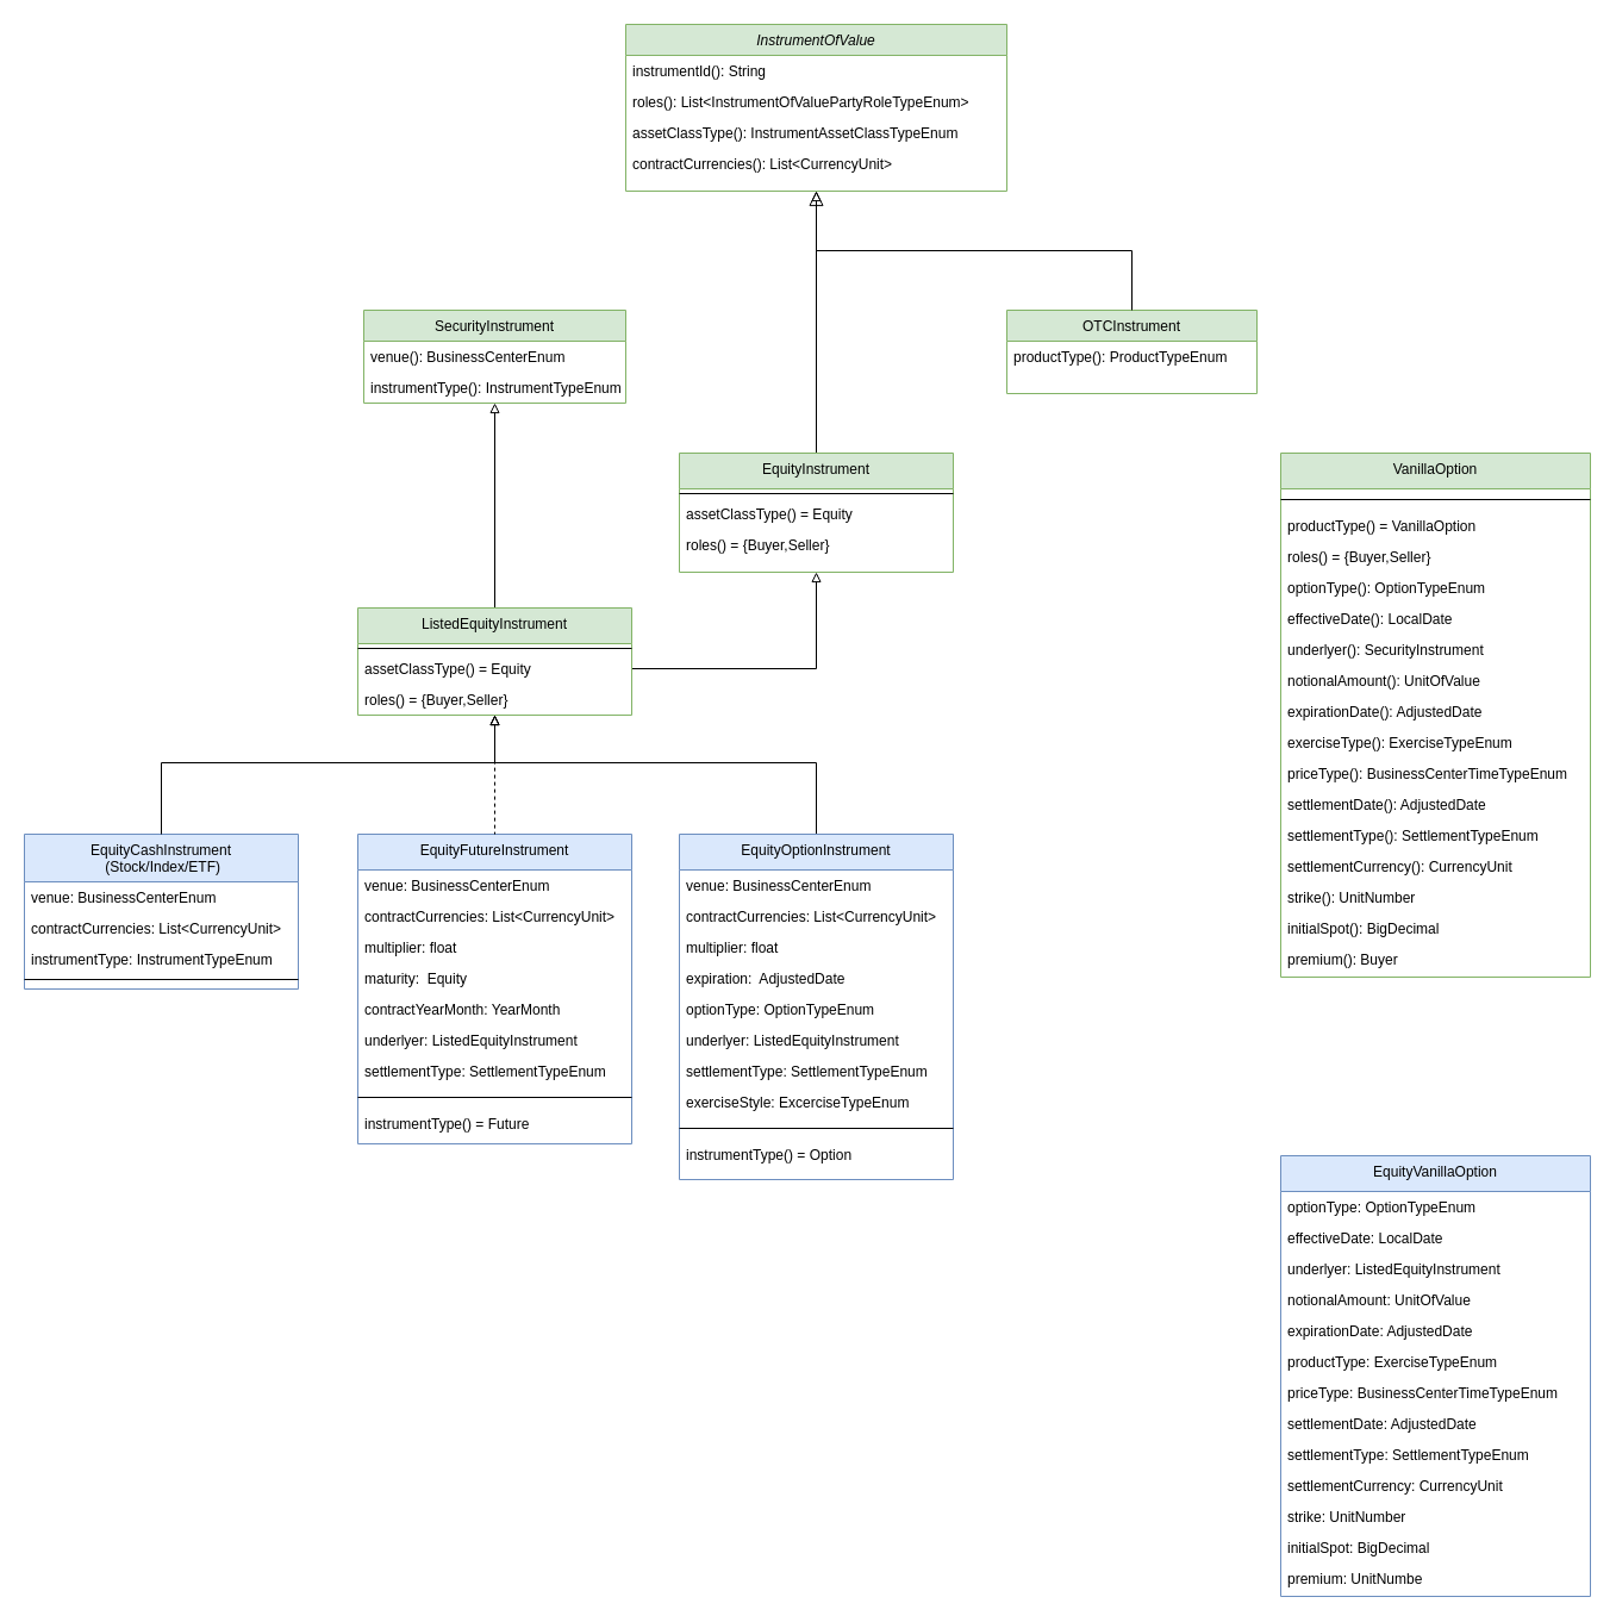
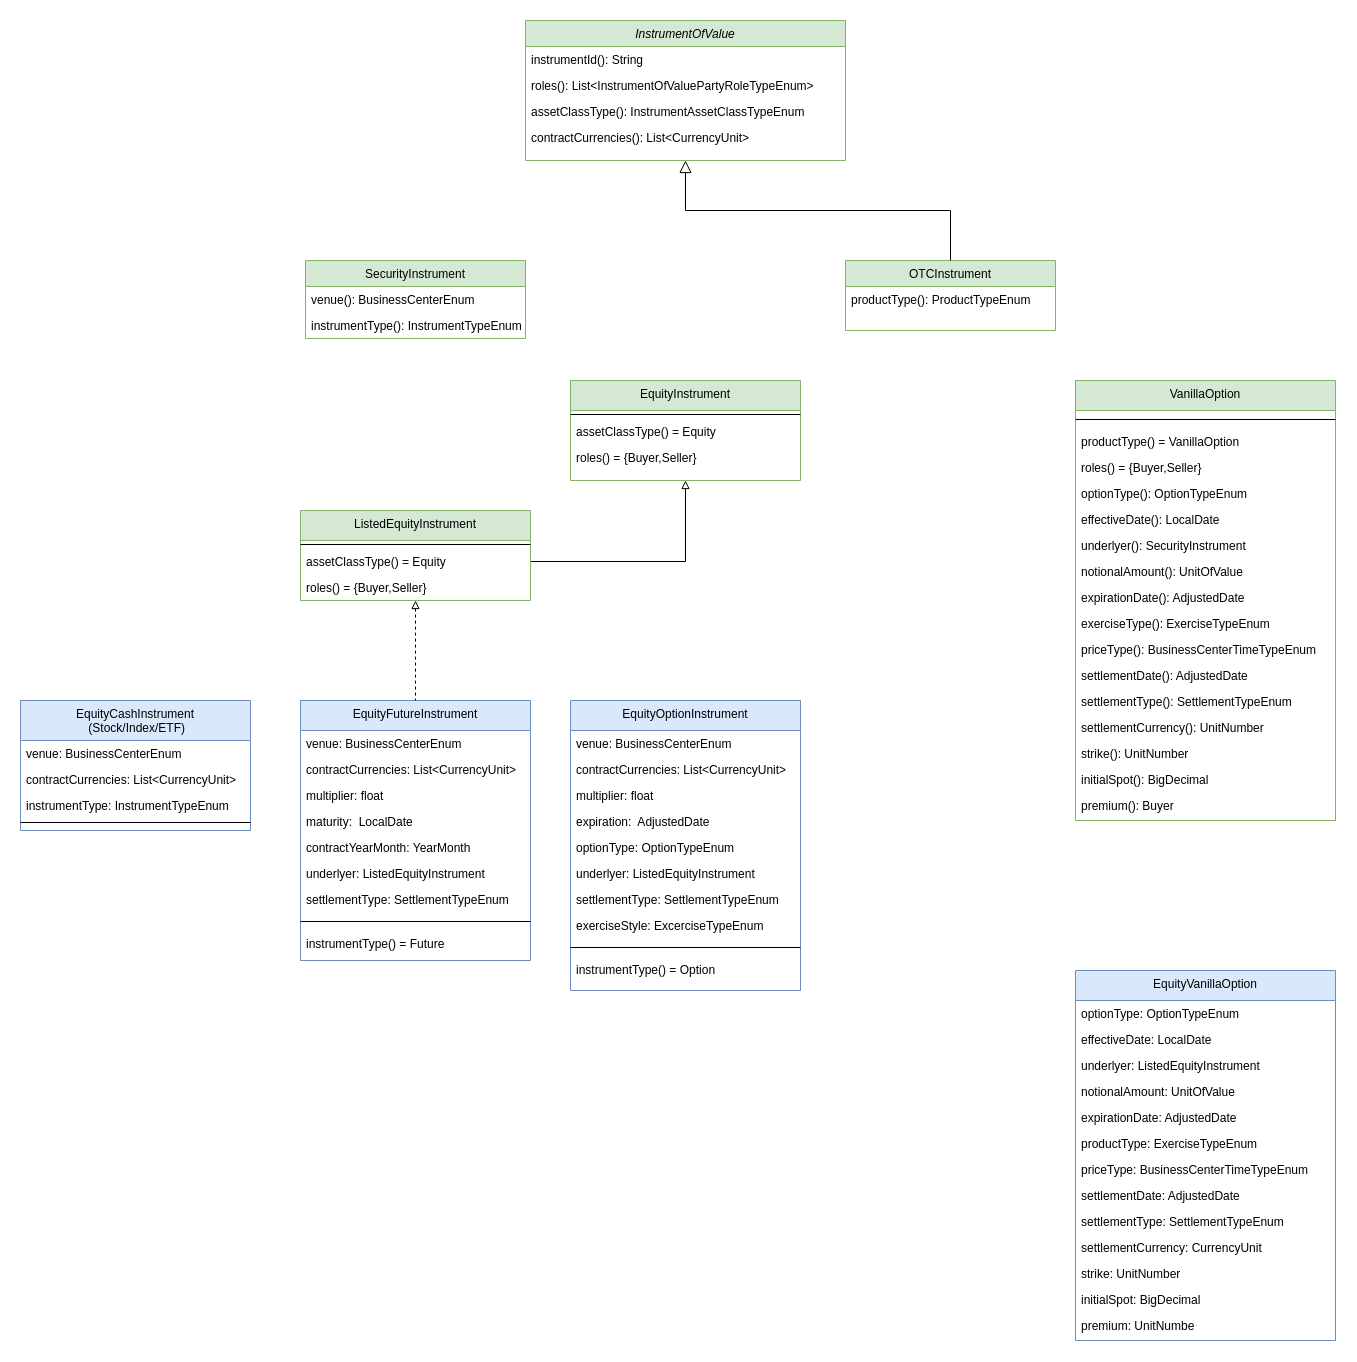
- <mxCell id="2" style="edgeStyle=orthogonalEdgeStyle;rounded=0;orthogonalLoop=1;jettySize=auto;html=1;startArrow=block;startFill=0;endArrow=none;endFill=0;" parent="1" source="3" target="31" edge="1"><mxGeometry relative="1" as="geometry" /></mxCell>
- <mxCell id="8" style="edgeStyle=orthogonalEdgeStyle;rounded=0;orthogonalLoop=1;jettySize=auto;html=1;startArrow=block;startFill=0;endArrow=none;endFill=0;" parent="1" source="9" target="38" edge="1"><mxGeometry relative="1" as="geometry" /></mxCell>
- <mxCell id="35" style="edgeStyle=orthogonalEdgeStyle;rounded=0;orthogonalLoop=1;jettySize=auto;html=1;entryX=0.5;entryY=0;entryDx=0;entryDy=0;startArrow=block;startFill=0;endArrow=none;endFill=0;" parent="1" source="38" target="12" edge="1"><mxGeometry relative="1" as="geometry"><Array as="points"><mxPoint x="415" y="640" /><mxPoint x="135" y="640" /></Array></mxGeometry></mxCell>
- <mxCell id="37" style="edgeStyle=orthogonalEdgeStyle;rounded=0;orthogonalLoop=1;jettySize=auto;html=1;startArrow=block;startFill=0;endArrow=none;endFill=0;" parent="1" source="38" target="42" edge="1"><mxGeometry relative="1" as="geometry"><Array as="points"><mxPoint x="415" y="640" /><mxPoint x="685" y="640" /></Array></mxGeometry></mxCell>
- <mxCell id="66" value="settlementCurrency(): CurrencyUnit" style="text;align=left;verticalAlign=top;spacingLeft=4;spacingRight=4;overflow=hidden;rotatable=0;points=[[0,0.5],[1,0.5]];portConstraint=eastwest;" parent="53" vertex="1"><mxGeometry y="334" width="260" height="26" as="geometry" /></mxCell>
+ <mxCell id="66" value="settlementCurrency(): UnitNumber" style="text;align=left;verticalAlign=top;spacingLeft=4;spacingRight=4;overflow=hidden;rotatable=0;points=[[0,0.5],[1,0.5]];portConstraint=eastwest;" parent="53" vertex="1"><mxGeometry y="334" width="260" height="26" as="geometry" /></mxCell>
- <mxCell id="24" value="maturity:  Equity" style="text;align=left;verticalAlign=top;spacingLeft=4;spacingRight=4;overflow=hidden;rotatable=0;points=[[0,0.5],[1,0.5]];portConstraint=eastwest;" parent="20" vertex="1"><mxGeometry y="108" width="230" height="26" as="geometry" /></mxCell>
+ <mxCell id="24" value="maturity:  LocalDate" style="text;align=left;verticalAlign=top;spacingLeft=4;spacingRight=4;overflow=hidden;rotatable=0;points=[[0,0.5],[1,0.5]];portConstraint=eastwest;" parent="20" vertex="1"><mxGeometry y="108" width="230" height="26" as="geometry" /></mxCell>
